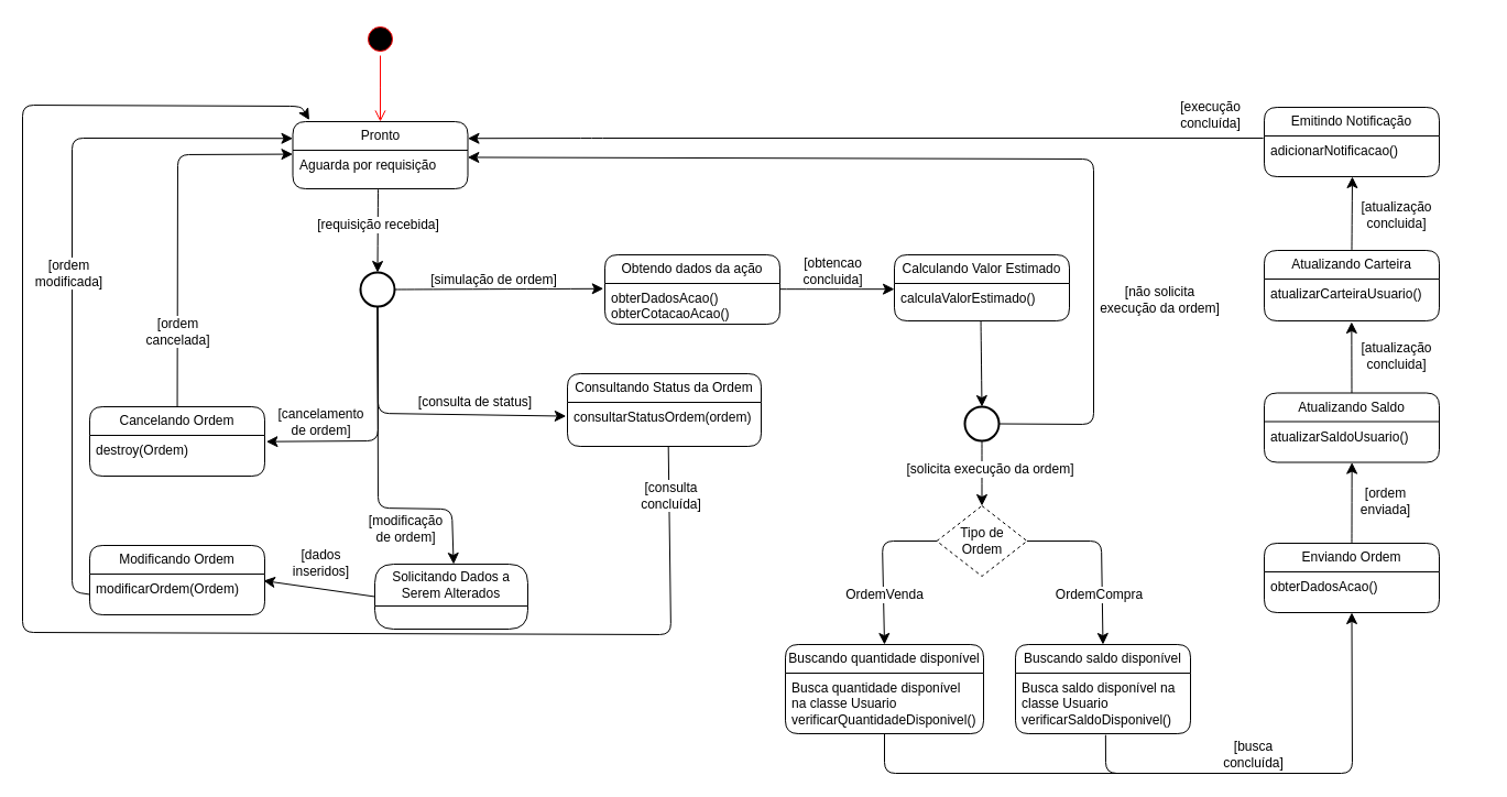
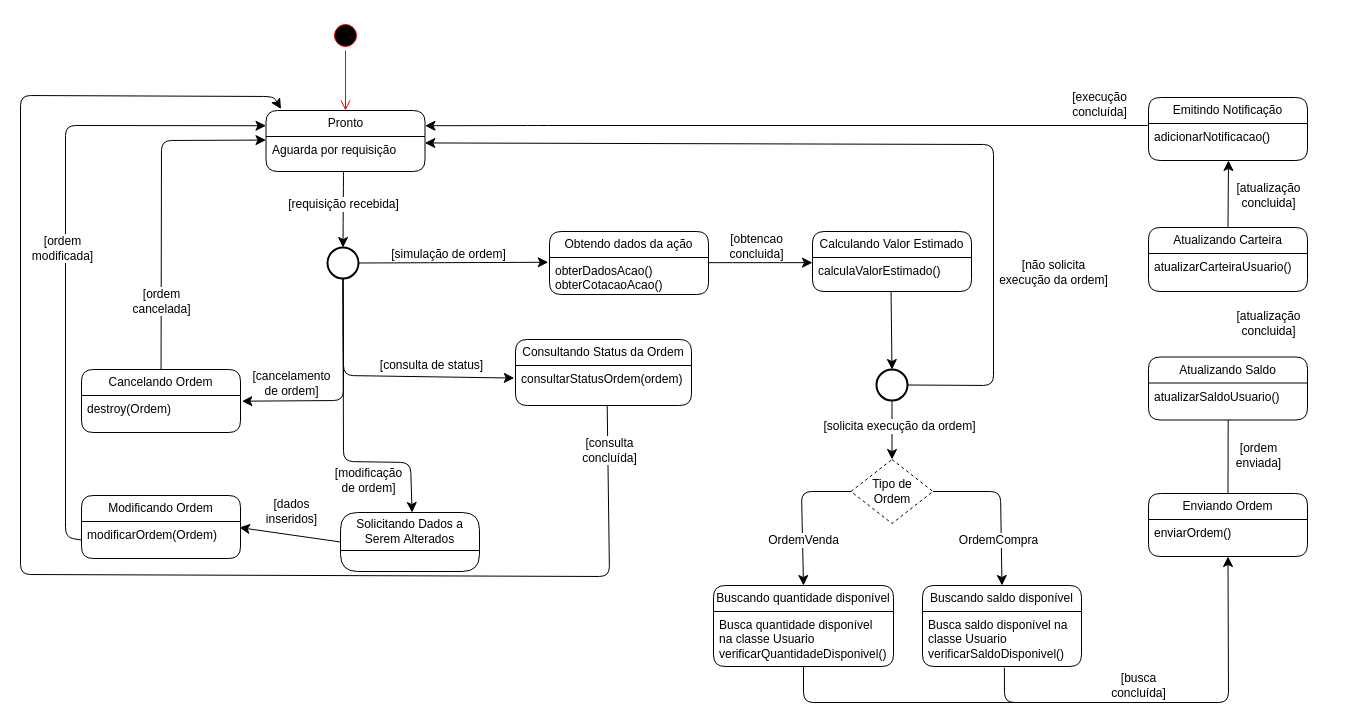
- <mxCell id="36" style="edgeStyle=none;curved=1;rounded=0;orthogonalLoop=1;jettySize=auto;html=1;exitX=0.5;exitY=0;exitDx=0;exitDy=0;fontSize=12;startSize=8;endSize=8;entryX=0.499;entryY=1.026;entryDx=0;entryDy=0;entryPerimeter=0;" edge="1" parent="1" source="28" target="31"><mxGeometry relative="1" as="geometry"><mxPoint x="549" y="395.26" as="sourcePoint" /><mxPoint x="1226" y="294" as="targetPoint" /></mxGeometry></mxCell>
- <mxCell id="34" style="edgeStyle=none;curved=1;rounded=0;orthogonalLoop=1;jettySize=auto;html=1;exitX=0.5;exitY=0;exitDx=0;exitDy=0;entryX=0.501;entryY=1.003;entryDx=0;entryDy=0;entryPerimeter=0;fontSize=12;startSize=8;endSize=8;" edge="1" parent="1" source="26" target="29"><mxGeometry relative="1" as="geometry" /></mxCell>
+ <mxCell id="34" style="edgeStyle=none;curved=1;rounded=0;orthogonalLoop=1;jettySize=auto;html=1;exitX=0.5;exitY=0;exitDx=0;exitDy=0;entryX=0.501;entryY=1.003;entryDx=0;entryDy=0;entryPerimeter=0;fontSize=12;startSize=8;endSize=8;endArrow=none;" edge="1" parent="1" source="26" target="29"><mxGeometry relative="1" as="geometry" /></mxCell>
- <mxCell id="27" value="obterDadosAcao()" style="text;strokeColor=none;fillColor=none;align=left;verticalAlign=top;spacingLeft=4;spacingRight=4;overflow=hidden;rotatable=0;points=[[0,0.5],[1,0.5]];portConstraint=eastwest;whiteSpace=wrap;html=1;" vertex="1" parent="26"><mxGeometry y="26" width="159" height="37" as="geometry" /></mxCell>
+ <mxCell id="27" value="enviarOrdem()" style="text;strokeColor=none;fillColor=none;align=left;verticalAlign=top;spacingLeft=4;spacingRight=4;overflow=hidden;rotatable=0;points=[[0,0.5],[1,0.5]];portConstraint=eastwest;whiteSpace=wrap;html=1;" vertex="1" parent="26"><mxGeometry y="26" width="159" height="37" as="geometry" /></mxCell>
